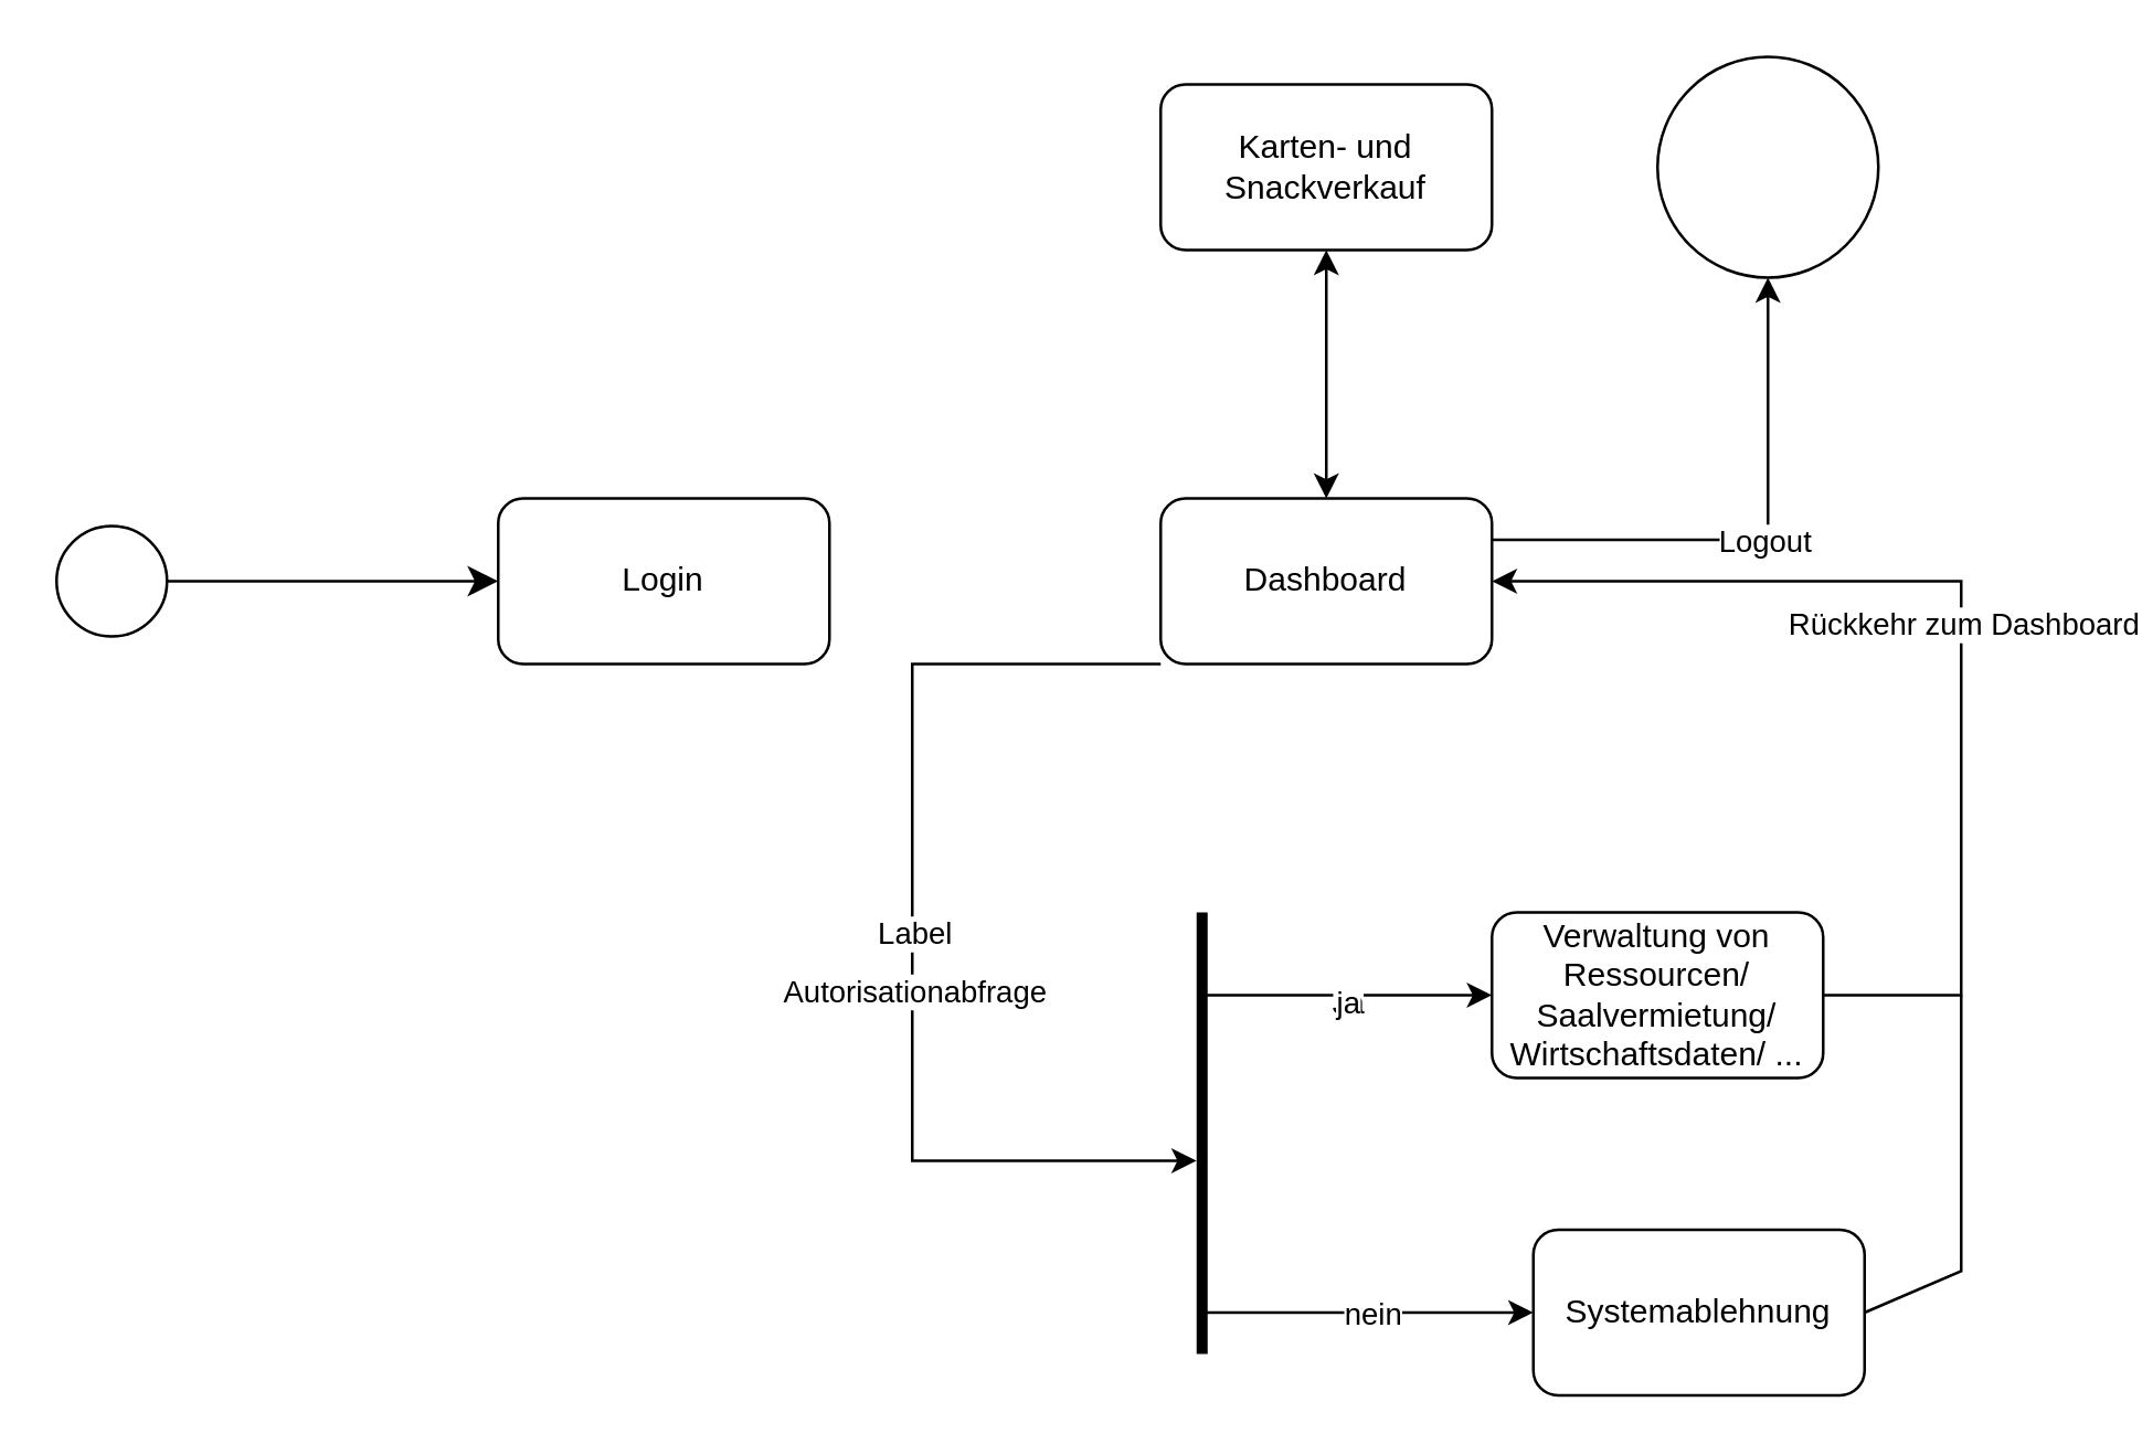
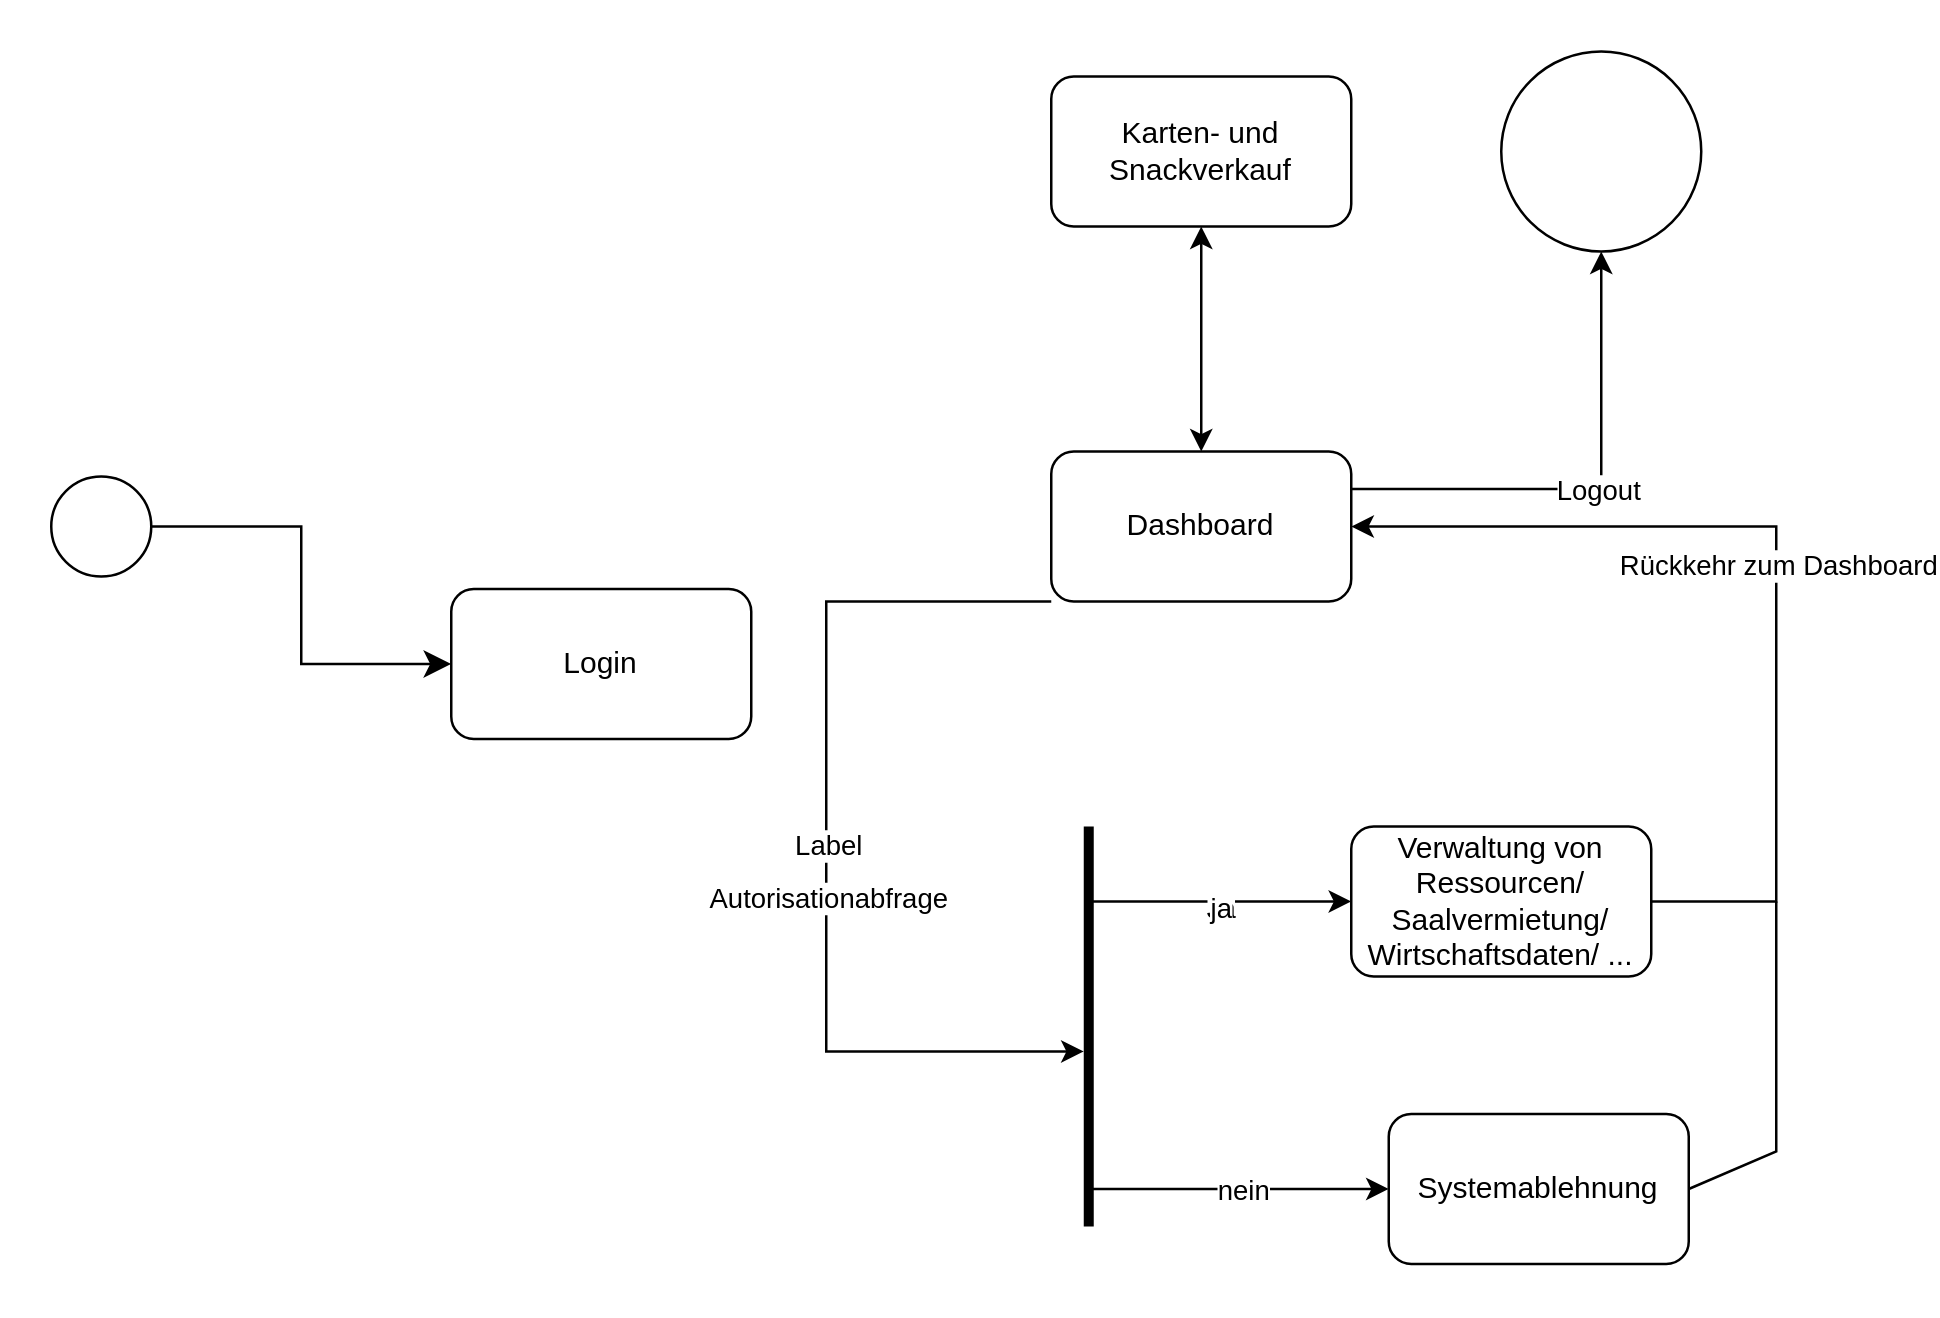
- <mxCell id="3" value="Login" style="rounded=1;whiteSpace=wrap;html=1;" vertex="1" parent="1"><mxGeometry x="180" y="180" width="120" height="60" as="geometry" /></mxCell>
+ <mxCell id="3" value="Login" style="rounded=1;whiteSpace=wrap;html=1;" vertex="1" parent="1"><mxGeometry x="180" y="235" width="120" height="60" as="geometry" /></mxCell>
